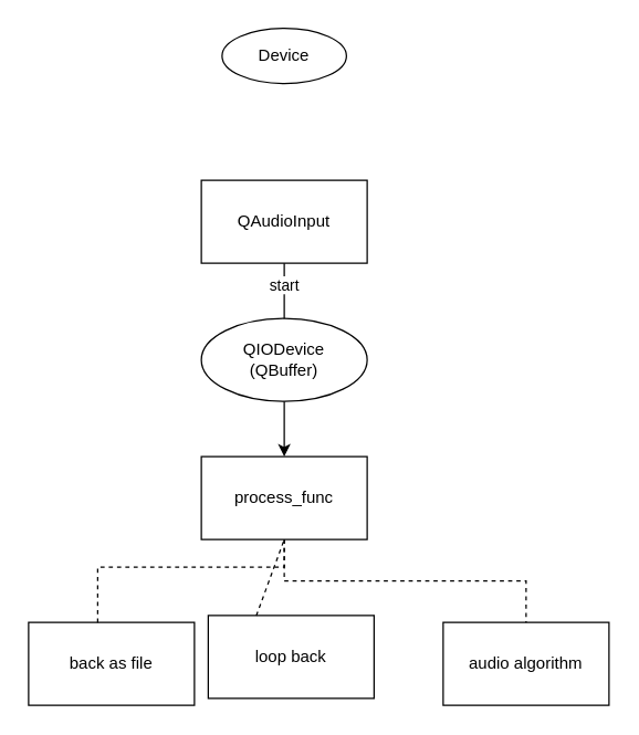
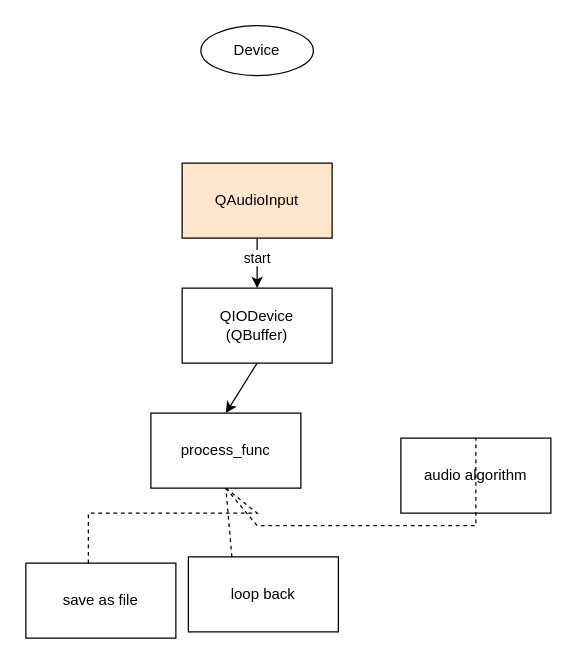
- <mxCell id="3" value="QAudioInput" style="rounded=0;whiteSpace=wrap;html=1;" vertex="1" parent="1"><mxGeometry x="145" y="130" width="120" height="60" as="geometry" /></mxCell>
+ <mxCell id="3" value="QAudioInput" style="rounded=0;whiteSpace=wrap;html=1;fillColor=#ffe6cc;" vertex="1" parent="1"><mxGeometry x="145" y="130" width="120" height="60" as="geometry" /></mxCell>
- <mxCell id="5" value="" style="endArrow=none;html=1;rounded=0;exitX=0.5;exitY=1;exitDx=0;exitDy=0;entryX=0.5;entryY=0;entryDx=0;entryDy=0;" edge="1" parent="1" source="3" target="4"><mxGeometry width="50" height="50" relative="1" as="geometry"><mxPoint x="260" y="230" as="sourcePoint" /><mxPoint x="310" y="180" as="targetPoint" /></mxGeometry></mxCell>
+ <mxCell id="5" value="" style="endArrow=classic;html=1;rounded=0;exitX=0.5;exitY=1;exitDx=0;exitDy=0;entryX=0.5;entryY=0;entryDx=0;entryDy=0;" edge="1" parent="1" source="3" target="4"><mxGeometry width="50" height="50" relative="1" as="geometry"><mxPoint x="260" y="230" as="sourcePoint" /><mxPoint x="310" y="180" as="targetPoint" /></mxGeometry></mxCell>
- <mxCell id="4" value="QIODevice&lt;div&gt;(QBuffer)&lt;/div&gt;" style="ellipse;whiteSpace=wrap;html=1;" vertex="1" parent="1"><mxGeometry x="145" y="230" width="120" height="60" as="geometry" /></mxCell>
+ <mxCell id="4" value="QIODevice&lt;div&gt;(QBuffer)&lt;/div&gt;" style="rounded=0;whiteSpace=wrap;html=1;" vertex="1" parent="1"><mxGeometry x="145" y="230" width="120" height="60" as="geometry" /></mxCell>
- <mxCell id="7" value="process_func" style="rounded=0;whiteSpace=wrap;html=1;" vertex="1" parent="1"><mxGeometry x="145" y="330" width="120" height="60" as="geometry" /></mxCell>
+ <mxCell id="7" value="process_func" style="rounded=0;whiteSpace=wrap;html=1;" vertex="1" parent="1"><mxGeometry x="120" y="330" width="120" height="60" as="geometry" /></mxCell>
- <mxCell id="9" value="back as file" style="rounded=0;whiteSpace=wrap;html=1;" vertex="1" parent="1"><mxGeometry x="20" y="450" width="120" height="60" as="geometry" /></mxCell>
+ <mxCell id="9" value="save as file" style="rounded=0;whiteSpace=wrap;html=1;" vertex="1" parent="1"><mxGeometry x="20" y="450" width="120" height="60" as="geometry" /></mxCell>
- <mxCell id="11" value="audio algorithm" style="rounded=0;whiteSpace=wrap;html=1;" vertex="1" parent="1"><mxGeometry x="320" y="450" width="120" height="60" as="geometry" /></mxCell>
+ <mxCell id="11" value="audio algorithm" style="rounded=0;whiteSpace=wrap;html=1;" vertex="1" parent="1"><mxGeometry x="320" y="350" width="120" height="60" as="geometry" /></mxCell>
